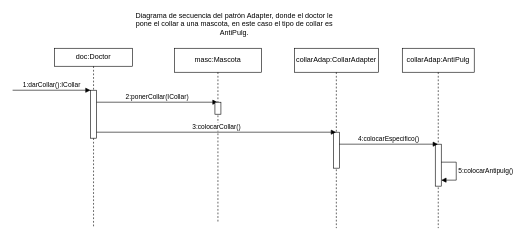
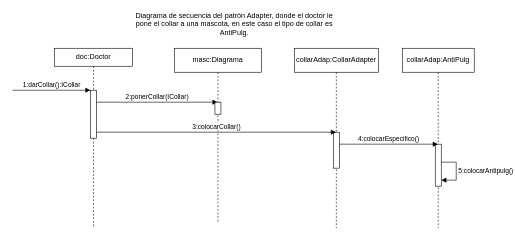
- <mxCell id="5" value="masc:Mascota" style="shape=umlLifeline;perimeter=lifelinePerimeter;whiteSpace=wrap;html=1;container=1;dropTarget=0;collapsible=0;recursiveResize=0;outlineConnect=0;portConstraint=eastwest;newEdgeStyle={&quot;curved&quot;:0,&quot;rounded&quot;:0};" vertex="1" parent="1"><mxGeometry x="290" y="80" width="145" height="290" as="geometry" /></mxCell>
+ <mxCell id="5" value="masc:Diagrama" style="shape=umlLifeline;perimeter=lifelinePerimeter;whiteSpace=wrap;html=1;container=1;dropTarget=0;collapsible=0;recursiveResize=0;outlineConnect=0;portConstraint=eastwest;newEdgeStyle={&quot;curved&quot;:0,&quot;rounded&quot;:0};" vertex="1" parent="1"><mxGeometry x="290" y="80" width="145" height="290" as="geometry" /></mxCell>
